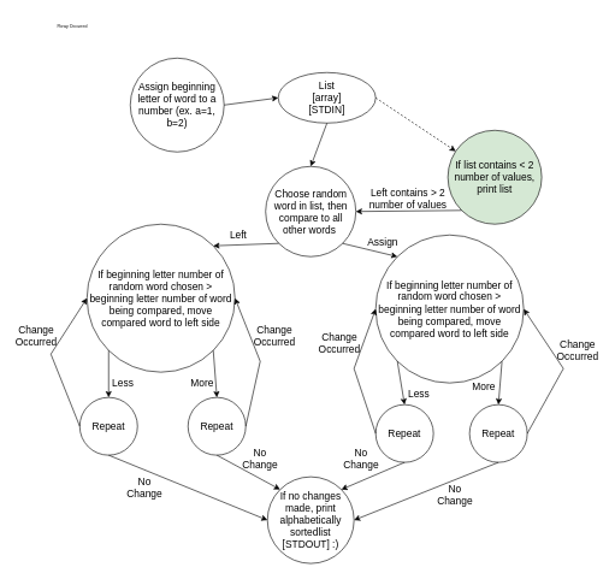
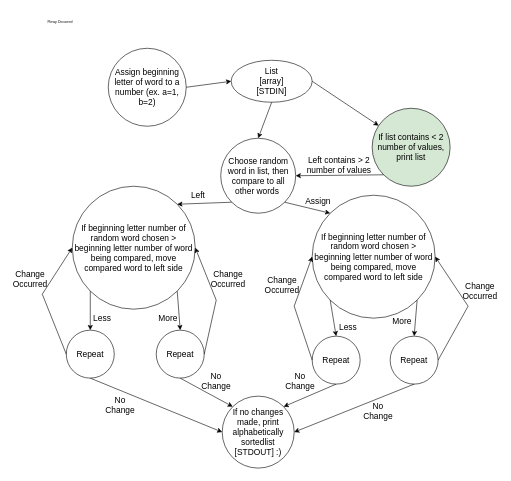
- <mxCell id="5" value="" style="endArrow=classic;html=1;rounded=0;fontSize=14;exitX=1;exitY=0.5;exitDx=0;exitDy=0;dashed=1;" edge="1" parent="1" source="3" target="4"><mxGeometry width="50" height="50" relative="1" as="geometry"><mxPoint x="480" y="360" as="sourcePoint" /><mxPoint x="530" y="310" as="targetPoint" /></mxGeometry></mxCell>
+ <mxCell id="5" value="" style="endArrow=classic;html=1;rounded=0;fontSize=14;exitX=1;exitY=0.5;exitDx=0;exitDy=0;" edge="1" parent="1" source="3" target="4"><mxGeometry width="50" height="50" relative="1" as="geometry"><mxPoint x="480" y="360" as="sourcePoint" /><mxPoint x="530" y="310" as="targetPoint" /></mxGeometry></mxCell>
